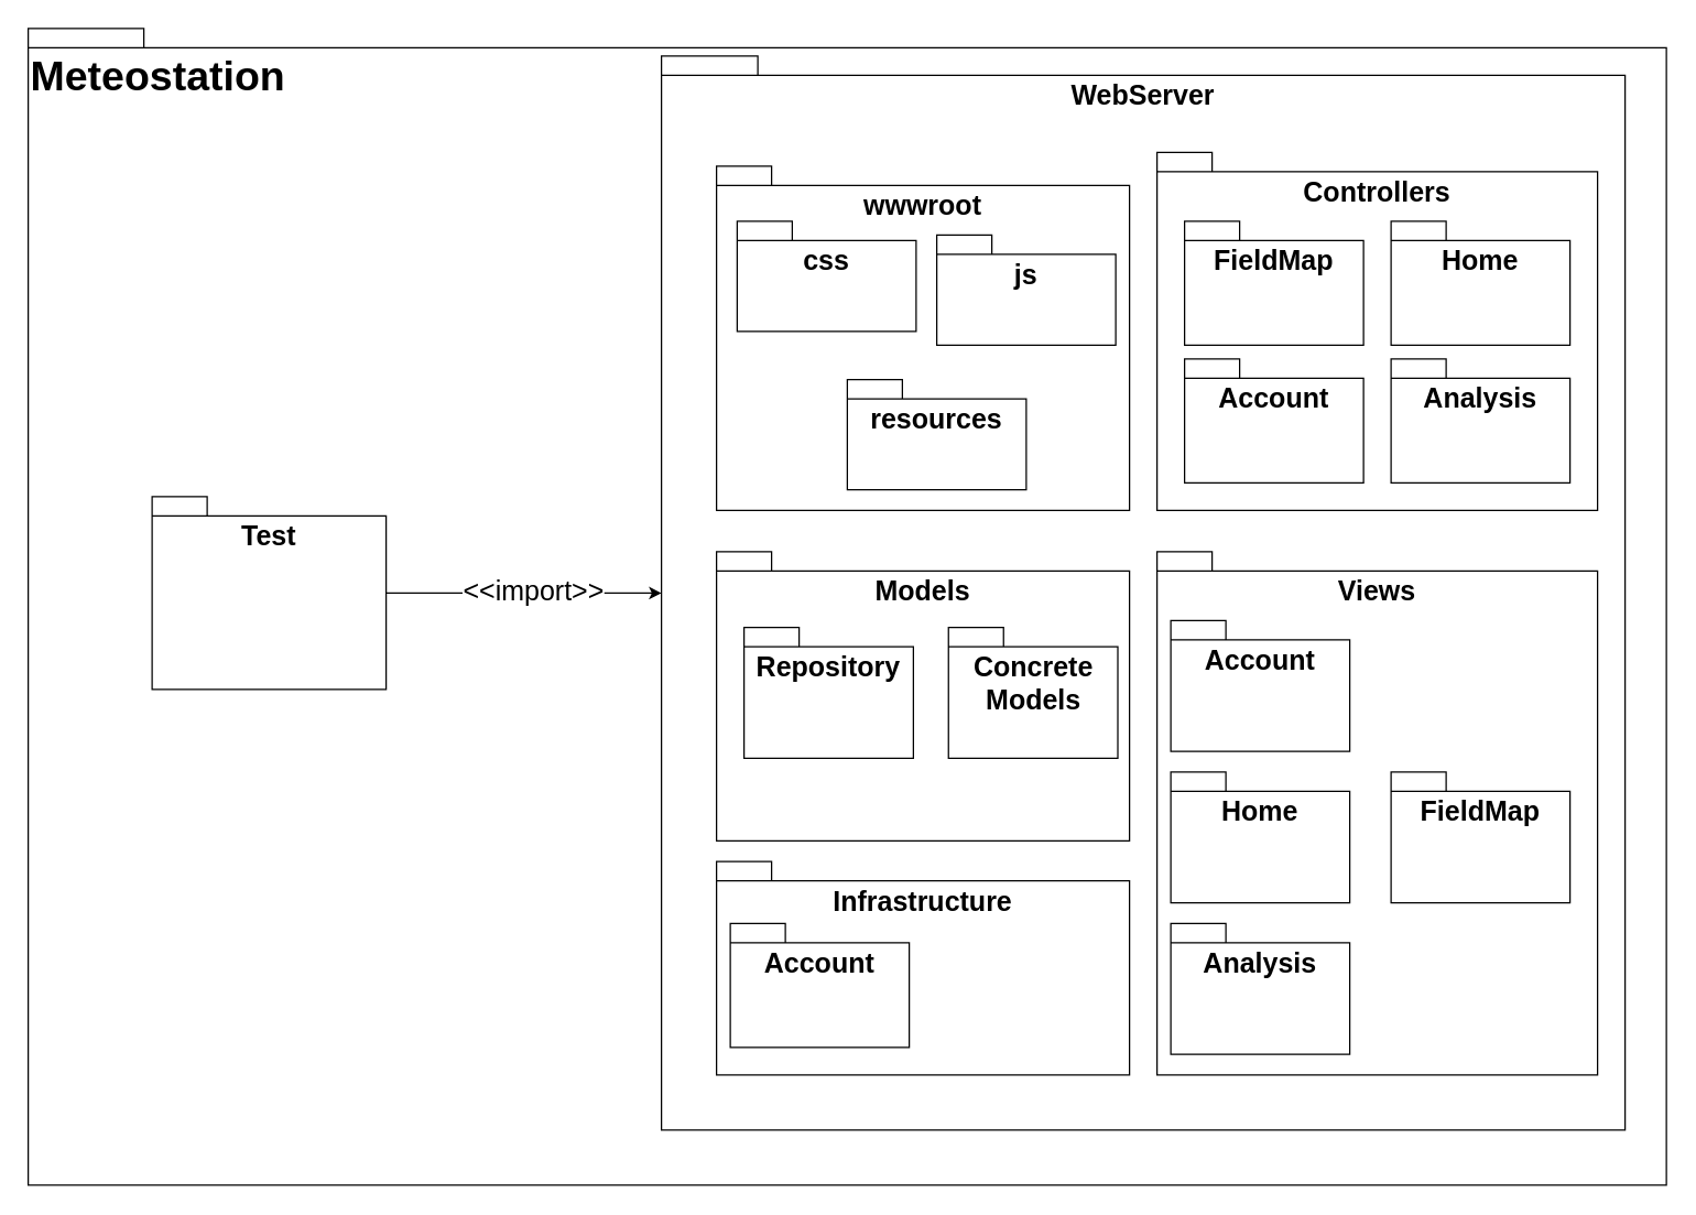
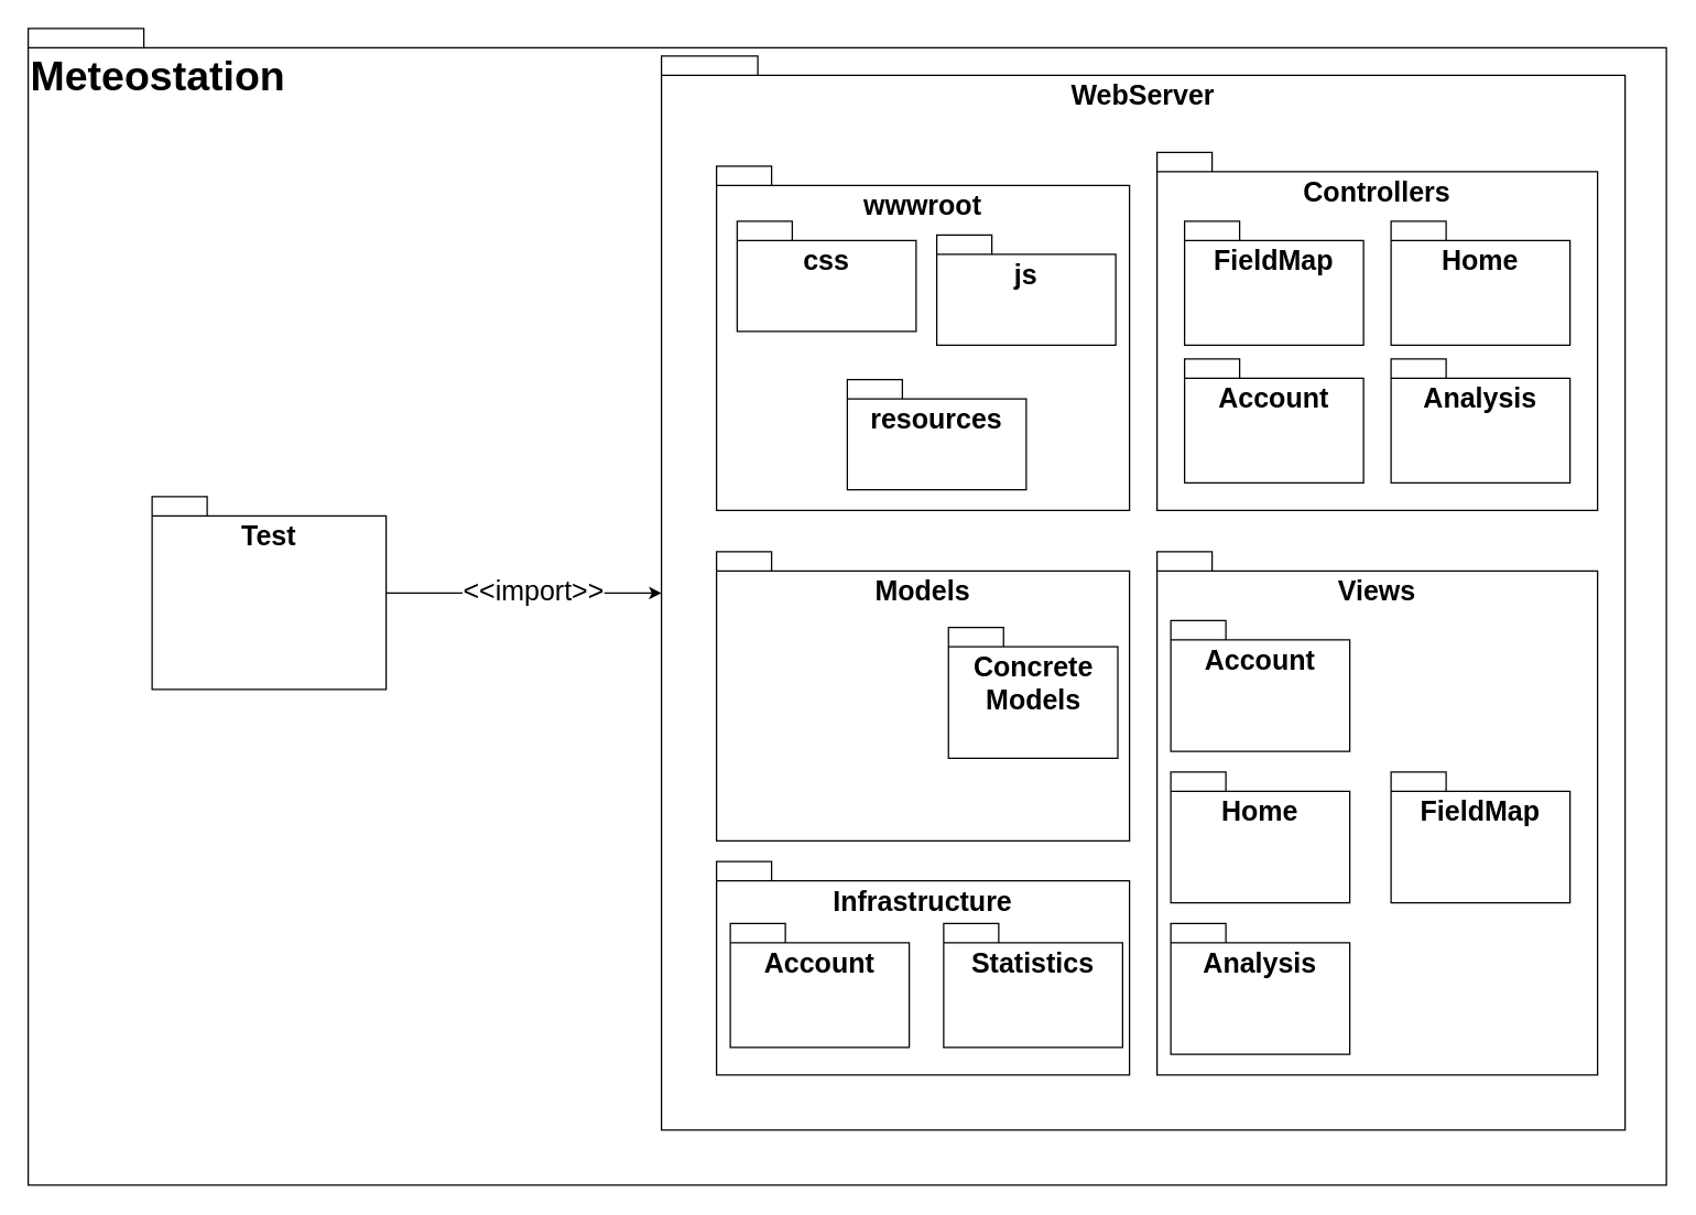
- <mxCell id="21" value="Repository" style="shape=folder;fontStyle=1;spacingTop=10;tabWidth=40;tabHeight=14;tabPosition=left;html=1;whiteSpace=wrap;verticalAlign=top;fontSize=20;" vertex="1" parent="19"><mxGeometry x="20" y="55" width="123" height="95" as="geometry" /></mxCell>
+ <mxCell id="32" value="Statistics" style="shape=folder;fontStyle=1;spacingTop=10;tabWidth=40;tabHeight=14;tabPosition=left;html=1;whiteSpace=wrap;verticalAlign=top;fontSize=20;" vertex="1" parent="30"><mxGeometry x="165" y="45" width="130" height="90" as="geometry" /></mxCell>
